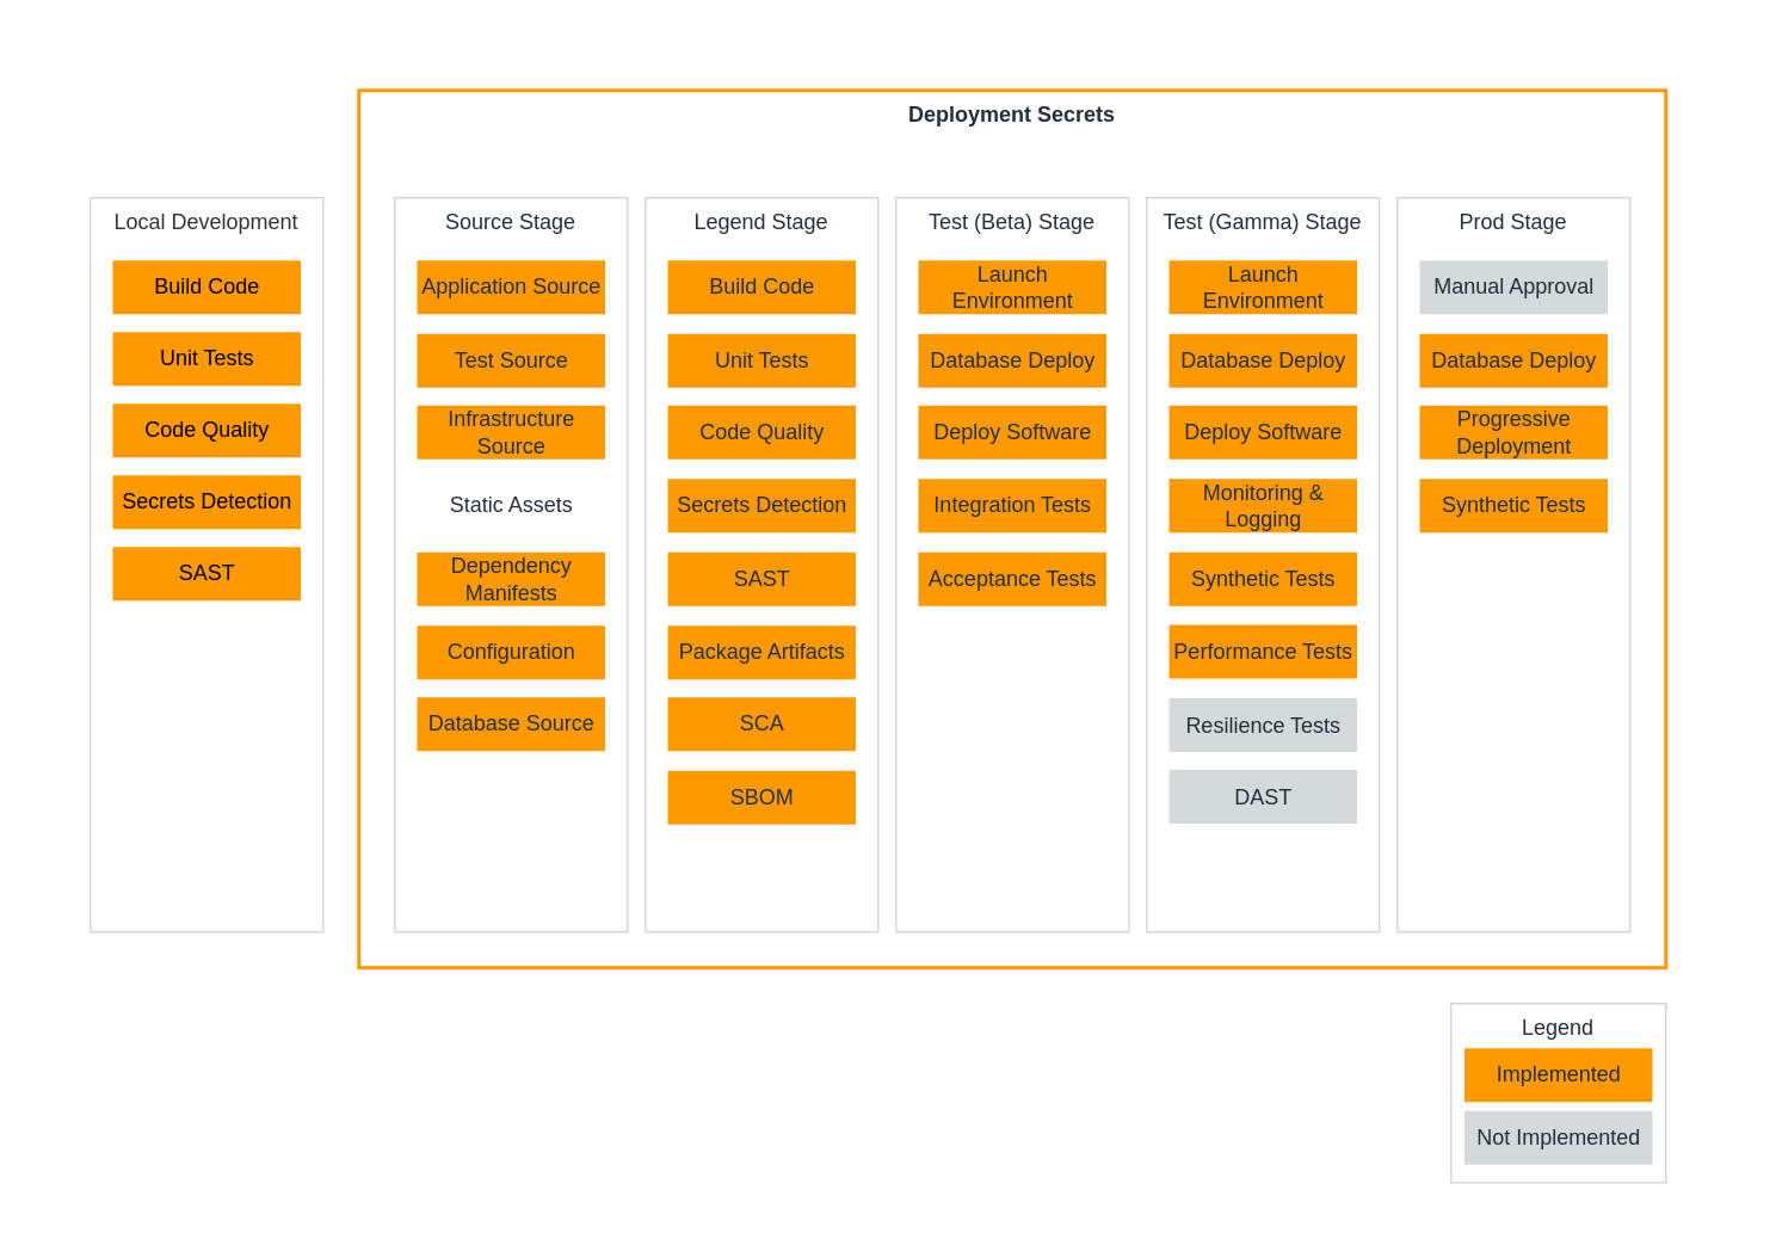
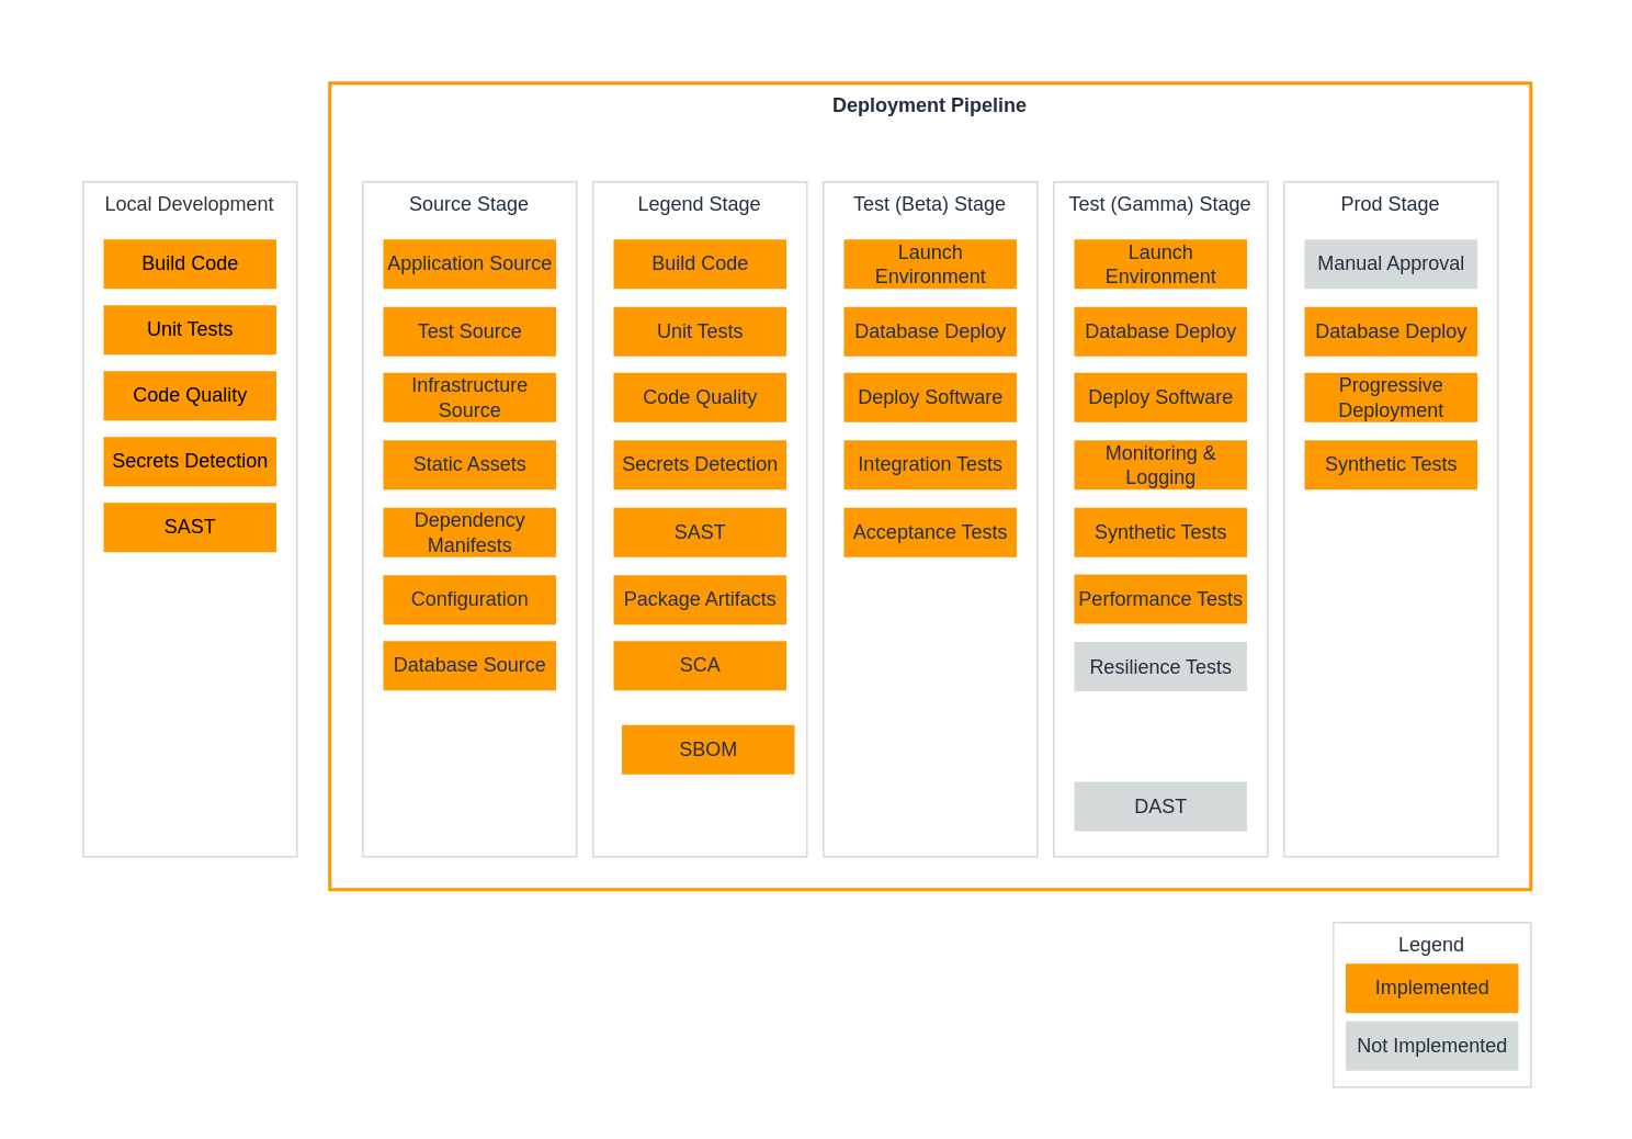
- <mxCell id="3" value="Deployment Secrets" style="fillColor=none;strokeColor=#FF9900;verticalAlign=top;fontStyle=1;fontColor=#232F3D;strokeWidth=2;shadow=0;" parent="1" vertex="1"><mxGeometry x="200" y="50" width="730" height="490" as="geometry" /></mxCell>
+ <mxCell id="3" value="Deployment Pipeline" style="fillColor=none;strokeColor=#FF9900;verticalAlign=top;fontStyle=1;fontColor=#232F3D;strokeWidth=2;shadow=0;" parent="1" vertex="1"><mxGeometry x="200" y="50" width="730" height="490" as="geometry" /></mxCell>
- <mxCell id="22" value="Static Assets" style="rounded=0;whiteSpace=wrap;html=1;fillColor=#ffffff;strokeColor=none;fontColor=#232F3D;shadow=0;" parent="1" vertex="1"><mxGeometry x="232.5" y="267" width="105" height="30" as="geometry" /></mxCell>
+ <mxCell id="22" value="Static Assets" style="rounded=0;whiteSpace=wrap;html=1;fillColor=#ff9900;strokeColor=none;fontColor=#232F3D;shadow=0;" parent="1" vertex="1"><mxGeometry x="232.5" y="267" width="105" height="30" as="geometry" /></mxCell>
- <mxCell id="19" value="SBOM" style="rounded=0;whiteSpace=wrap;html=1;fillColor=#ff9900;strokeColor=none;fontColor=#232F3D;shadow=0;" parent="1" vertex="1"><mxGeometry x="372.5" y="430" width="105" height="30" as="geometry" /></mxCell>
+ <mxCell id="19" value="SBOM" style="rounded=0;whiteSpace=wrap;html=1;fillColor=#ff9900;strokeColor=none;fontColor=#232F3D;shadow=0;" parent="1" vertex="1"><mxGeometry x="377.5" y="440" width="105" height="30" as="geometry" /></mxCell>
- <mxCell id="39" value="DAST" style="rounded=0;whiteSpace=wrap;html=1;fillColor=#D4DADA;strokeColor=none;fontColor=#232F3D;shadow=0;" parent="1" vertex="1"><mxGeometry x="652.5" y="429.5" width="105" height="30" as="geometry" /></mxCell>
+ <mxCell id="39" value="DAST" style="rounded=0;whiteSpace=wrap;html=1;fillColor=#D4DADA;strokeColor=none;fontColor=#232F3D;shadow=0;" parent="1" vertex="1"><mxGeometry x="652.5" y="474.5" width="105" height="30" as="geometry" /></mxCell>
